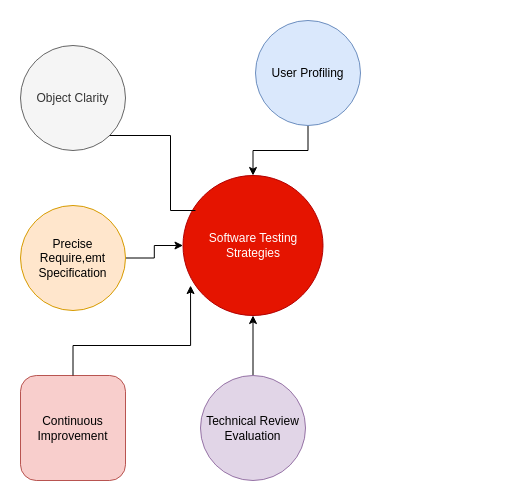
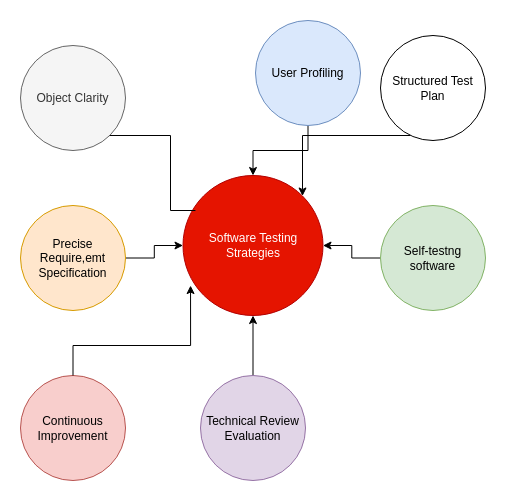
+ <mxCell id="9" value="Structured Test Plan" style="ellipse;whiteSpace=wrap;html=1;aspect=fixed;" vertex="1" parent="1"><mxGeometry x="380" y="35" width="105" height="105" as="geometry" /></mxCell>
+ <mxCell id="8" style="edgeStyle=orthogonalEdgeStyle;rounded=0;orthogonalLoop=1;jettySize=auto;html=1;entryX=1;entryY=0;entryDx=0;entryDy=0;" edge="1" parent="1" source="9" target="2"><mxGeometry relative="1" as="geometry"><Array as="points"><mxPoint x="302" y="135" /></Array></mxGeometry></mxCell>
+ <mxCell id="10" value="" style="edgeStyle=orthogonalEdgeStyle;rounded=0;orthogonalLoop=1;jettySize=auto;html=1;" edge="1" parent="1" source="11" target="2"><mxGeometry relative="1" as="geometry" /></mxCell>
+ <mxCell id="11" value="Self-testng software" style="ellipse;whiteSpace=wrap;html=1;aspect=fixed;fillColor=#d5e8d4;strokeColor=#82b366;" vertex="1" parent="1"><mxGeometry x="380" y="205" width="105" height="105" as="geometry" /></mxCell>
- <mxCell id="14" value="Continuous Improvement" style="whiteSpace=wrap;html=1;aspect=fixed;fillColor=#f8cecc;strokeColor=#b85450;rounded=1;" vertex="1" parent="1"><mxGeometry x="20" y="375" width="105" height="105" as="geometry" /></mxCell>
+ <mxCell id="14" value="Continuous Improvement" style="ellipse;whiteSpace=wrap;html=1;aspect=fixed;fillColor=#f8cecc;strokeColor=#b85450;" vertex="1" parent="1"><mxGeometry x="20" y="375" width="105" height="105" as="geometry" /></mxCell>
